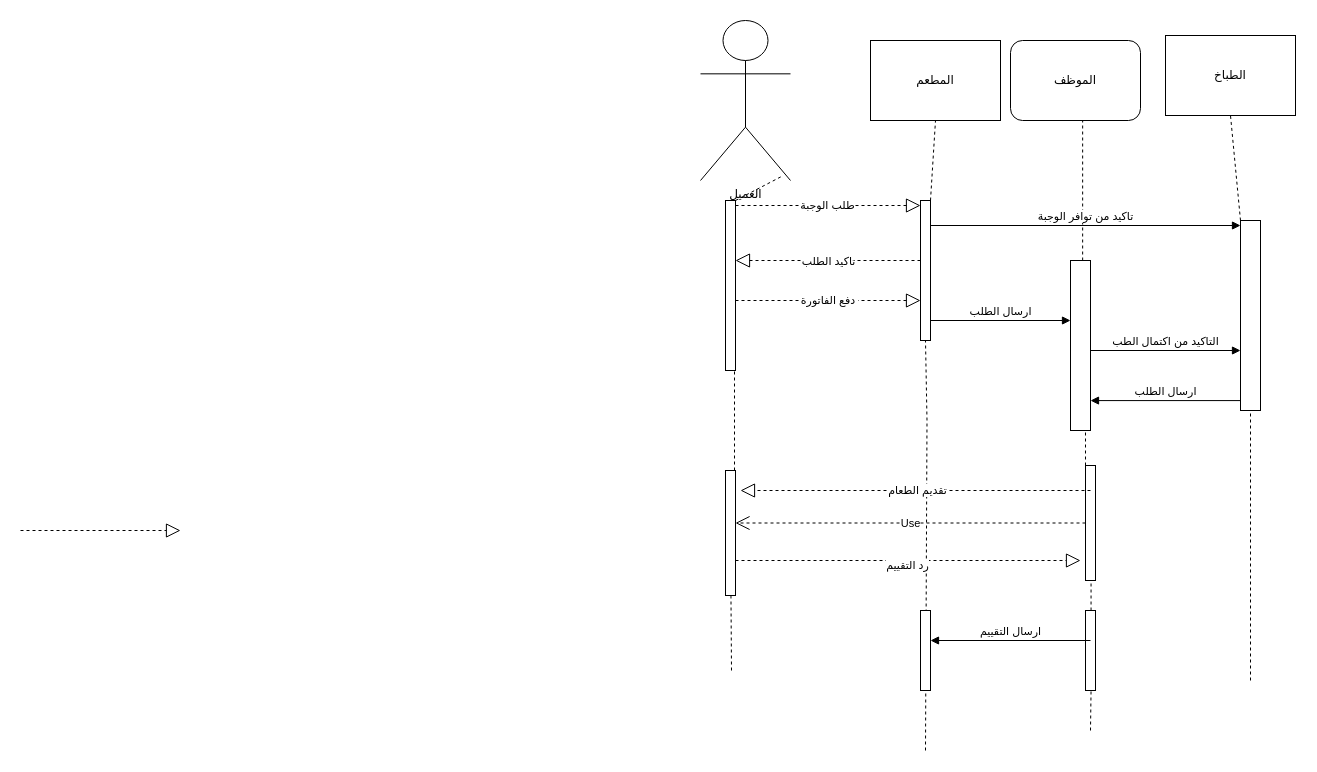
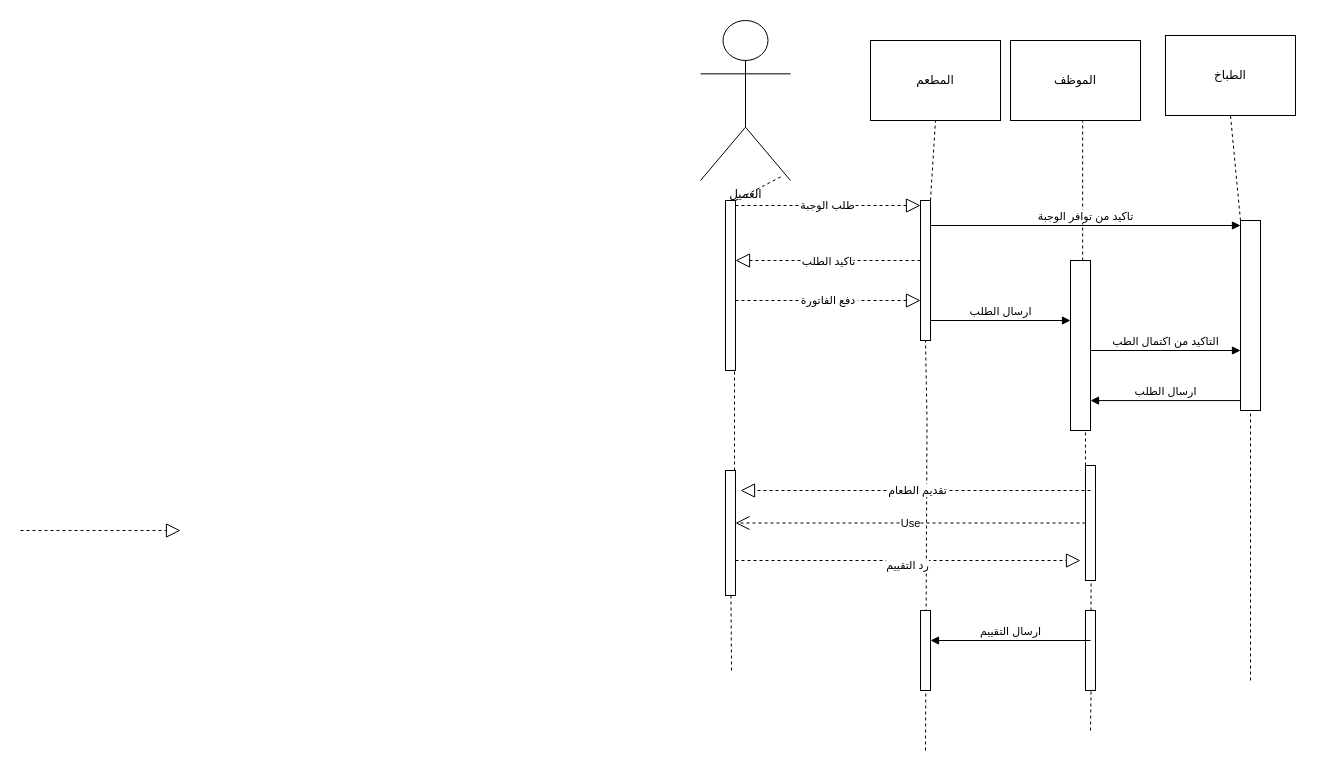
- <mxCell id="5" value="الموظف" style="whiteSpace=wrap;html=1;rounded=1;" parent="1" vertex="1"><mxGeometry x="1010" y="40" width="130" height="80" as="geometry" /></mxCell>
+ <mxCell id="5" value="الموظف" style="rounded=0;whiteSpace=wrap;html=1;" parent="1" vertex="1"><mxGeometry x="1010" y="40" width="130" height="80" as="geometry" /></mxCell>
